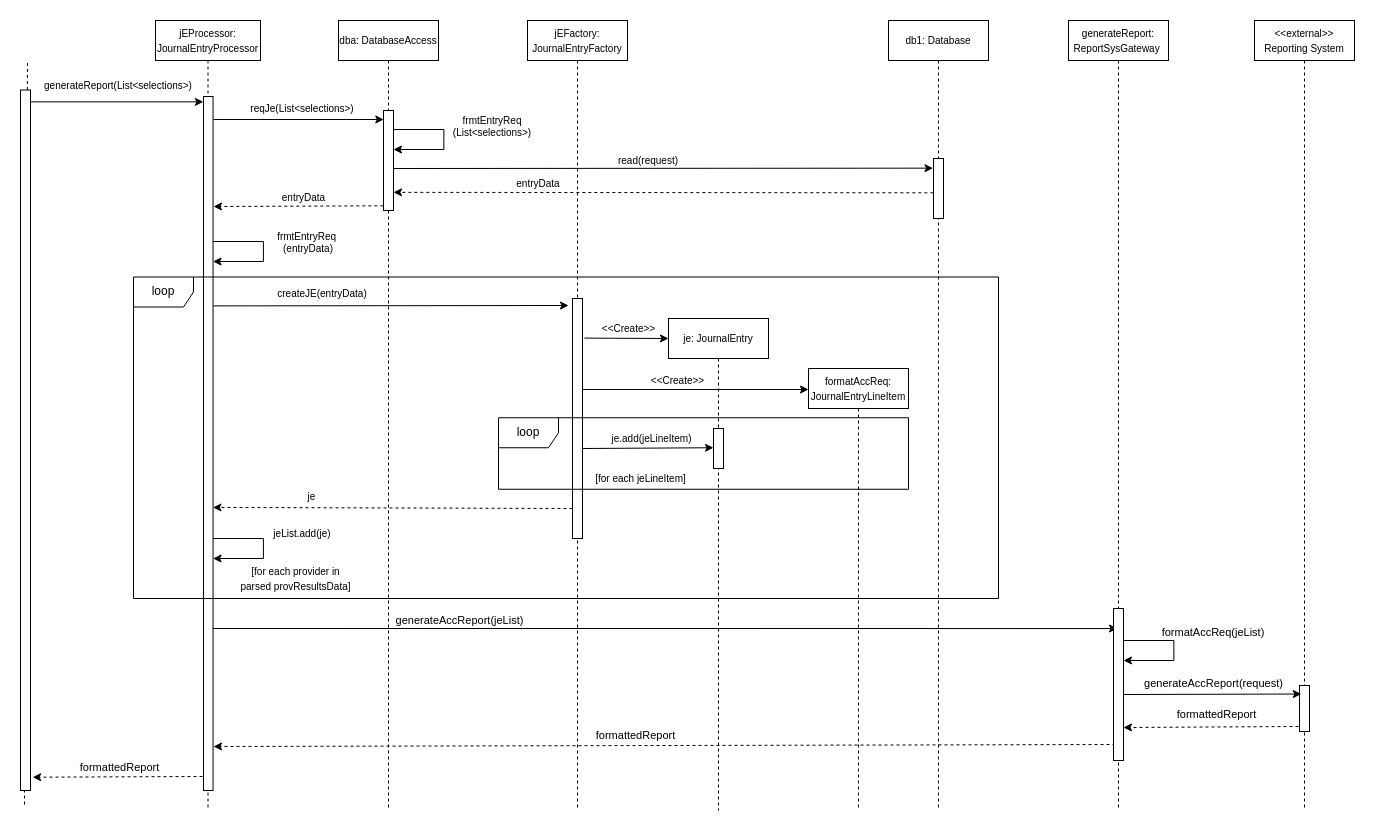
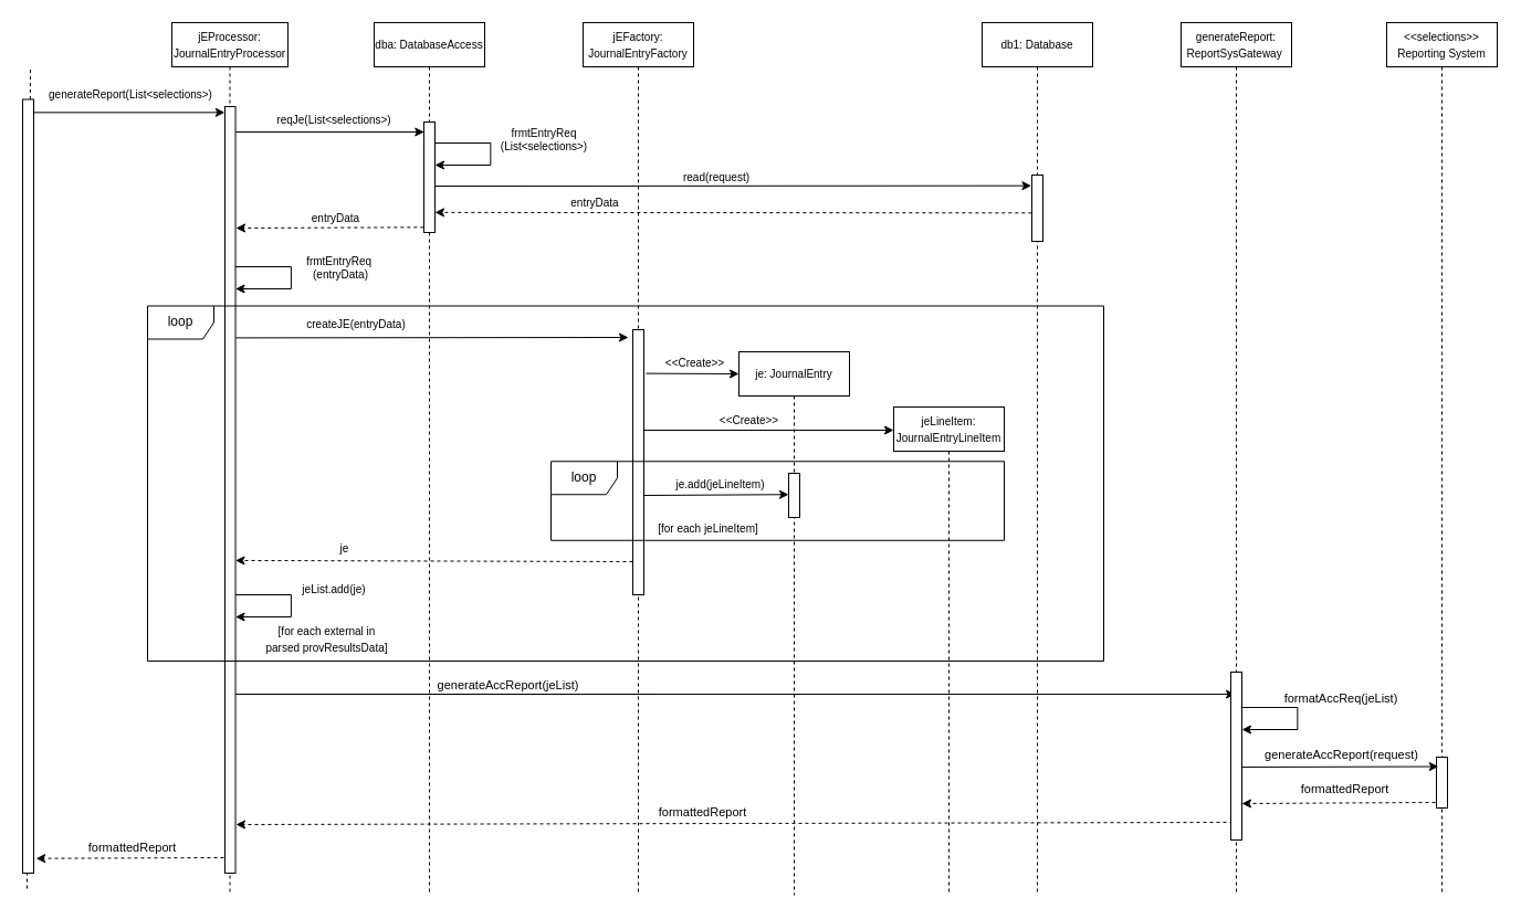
- <mxCell id="43" value="&lt;font style=&quot;font-size: 10px;&quot;&gt;&amp;lt;&amp;lt;external&amp;gt;&amp;gt;&lt;/font&gt;&lt;div&gt;&lt;font style=&quot;font-size: 10px;&quot;&gt;Reporting System&lt;/font&gt;&lt;/div&gt;" style="shape=umlLifeline;perimeter=lifelinePerimeter;whiteSpace=wrap;html=1;container=0;dropTarget=0;collapsible=0;recursiveResize=0;outlineConnect=0;portConstraint=eastwest;newEdgeStyle={&quot;edgeStyle&quot;:&quot;elbowEdgeStyle&quot;,&quot;elbow&quot;:&quot;vertical&quot;,&quot;curved&quot;:0,&quot;rounded&quot;:0};" parent="1" vertex="1"><mxGeometry x="1254" y="20" width="100" height="790" as="geometry" /></mxCell>
+ <mxCell id="43" value="&lt;font style=&quot;font-size: 10px;&quot;&gt;&amp;lt;&amp;lt;selections&amp;gt;&amp;gt;&lt;/font&gt;&lt;div&gt;&lt;font style=&quot;font-size: 10px;&quot;&gt;Reporting System&lt;/font&gt;&lt;/div&gt;" style="shape=umlLifeline;perimeter=lifelinePerimeter;whiteSpace=wrap;html=1;container=0;dropTarget=0;collapsible=0;recursiveResize=0;outlineConnect=0;portConstraint=eastwest;newEdgeStyle={&quot;edgeStyle&quot;:&quot;elbowEdgeStyle&quot;,&quot;elbow&quot;:&quot;vertical&quot;,&quot;curved&quot;:0,&quot;rounded&quot;:0};" parent="1" vertex="1"><mxGeometry x="1254" y="20" width="100" height="790" as="geometry" /></mxCell>
- <mxCell id="30" value="&lt;span style=&quot;font-size: 10px;&quot;&gt;formatAccReq: JournalEntryLineItem&lt;/span&gt;" style="shape=umlLifeline;perimeter=lifelinePerimeter;whiteSpace=wrap;html=1;container=0;dropTarget=0;collapsible=0;recursiveResize=0;outlineConnect=0;portConstraint=eastwest;newEdgeStyle={&quot;edgeStyle&quot;:&quot;elbowEdgeStyle&quot;,&quot;elbow&quot;:&quot;vertical&quot;,&quot;curved&quot;:0,&quot;rounded&quot;:0};" parent="1" vertex="1"><mxGeometry x="808" y="368" width="100" height="442" as="geometry" /></mxCell>
+ <mxCell id="30" value="&lt;span style=&quot;font-size: 10px;&quot;&gt;jeLineItem: JournalEntryLineItem&lt;/span&gt;" style="shape=umlLifeline;perimeter=lifelinePerimeter;whiteSpace=wrap;html=1;container=0;dropTarget=0;collapsible=0;recursiveResize=0;outlineConnect=0;portConstraint=eastwest;newEdgeStyle={&quot;edgeStyle&quot;:&quot;elbowEdgeStyle&quot;,&quot;elbow&quot;:&quot;vertical&quot;,&quot;curved&quot;:0,&quot;rounded&quot;:0};" parent="1" vertex="1"><mxGeometry x="808" y="368" width="100" height="442" as="geometry" /></mxCell>
- <mxCell id="28" value="&lt;font style=&quot;font-size: 10px;&quot;&gt;[for each provider in&lt;/font&gt;&lt;div&gt;&lt;font style=&quot;font-size: 10px;&quot;&gt;parsed provResultsData]&lt;/font&gt;&lt;/div&gt;" style="text;html=1;align=center;verticalAlign=middle;whiteSpace=wrap;rounded=0;" parent="1" vertex="1"><mxGeometry x="212.55" y="575" width="165" height="5" as="geometry" /></mxCell>
+ <mxCell id="28" value="&lt;font style=&quot;font-size: 10px;&quot;&gt;[for each external in&lt;/font&gt;&lt;div&gt;&lt;font style=&quot;font-size: 10px;&quot;&gt;parsed provResultsData]&lt;/font&gt;&lt;/div&gt;" style="text;html=1;align=center;verticalAlign=middle;whiteSpace=wrap;rounded=0;" parent="1" vertex="1"><mxGeometry x="212.55" y="575" width="165" height="5" as="geometry" /></mxCell>
